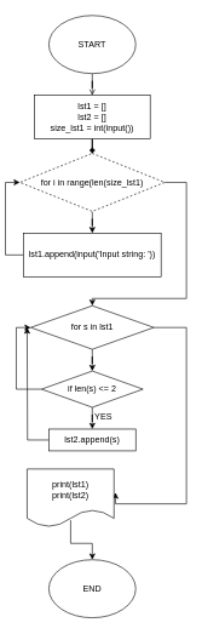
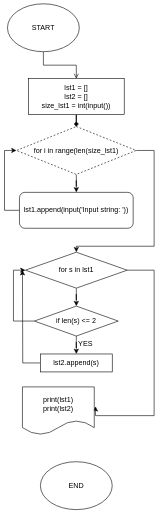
- <mxCell id="3" value="START" style="ellipse;whiteSpace=wrap;html=1;" vertex="1" parent="1"><mxGeometry x="60" y="20" width="120" height="80" as="geometry" /></mxCell>
+ <mxCell id="3" value="START" style="ellipse;whiteSpace=wrap;html=1;" vertex="1" parent="1"><mxGeometry x="5" y="5" width="120" height="80" as="geometry" /></mxCell>
- <mxCell id="13" value="lst1.append(input('Input string: '))" style="rounded=0;whiteSpace=wrap;html=1;" vertex="1" parent="1"><mxGeometry x="25" y="320" width="190" height="60" as="geometry" /></mxCell>
+ <mxCell id="13" value="lst1.append(input('Input string: '))" style="whiteSpace=wrap;html=1;rounded=1;" vertex="1" parent="1"><mxGeometry x="25" y="320" width="190" height="60" as="geometry" /></mxCell>
- <mxCell id="20" style="edgeStyle=orthogonalEdgeStyle;rounded=0;orthogonalLoop=1;jettySize=auto;html=1;entryX=0.5;entryY=0;entryDx=0;entryDy=0;exitX=0.501;exitY=0.882;exitDx=0;exitDy=0;exitPerimeter=0;" edge="1" parent="1" source="21" target="22"><mxGeometry relative="1" as="geometry" /></mxCell>
